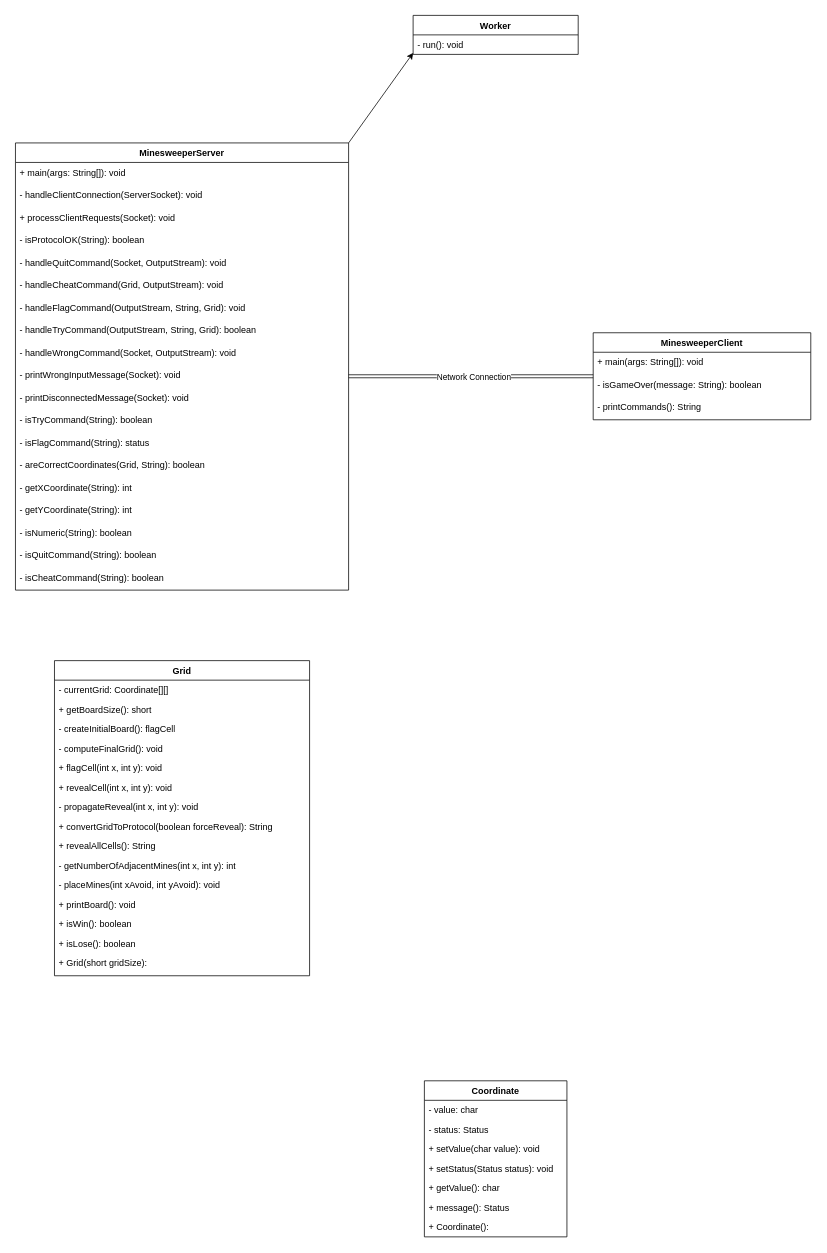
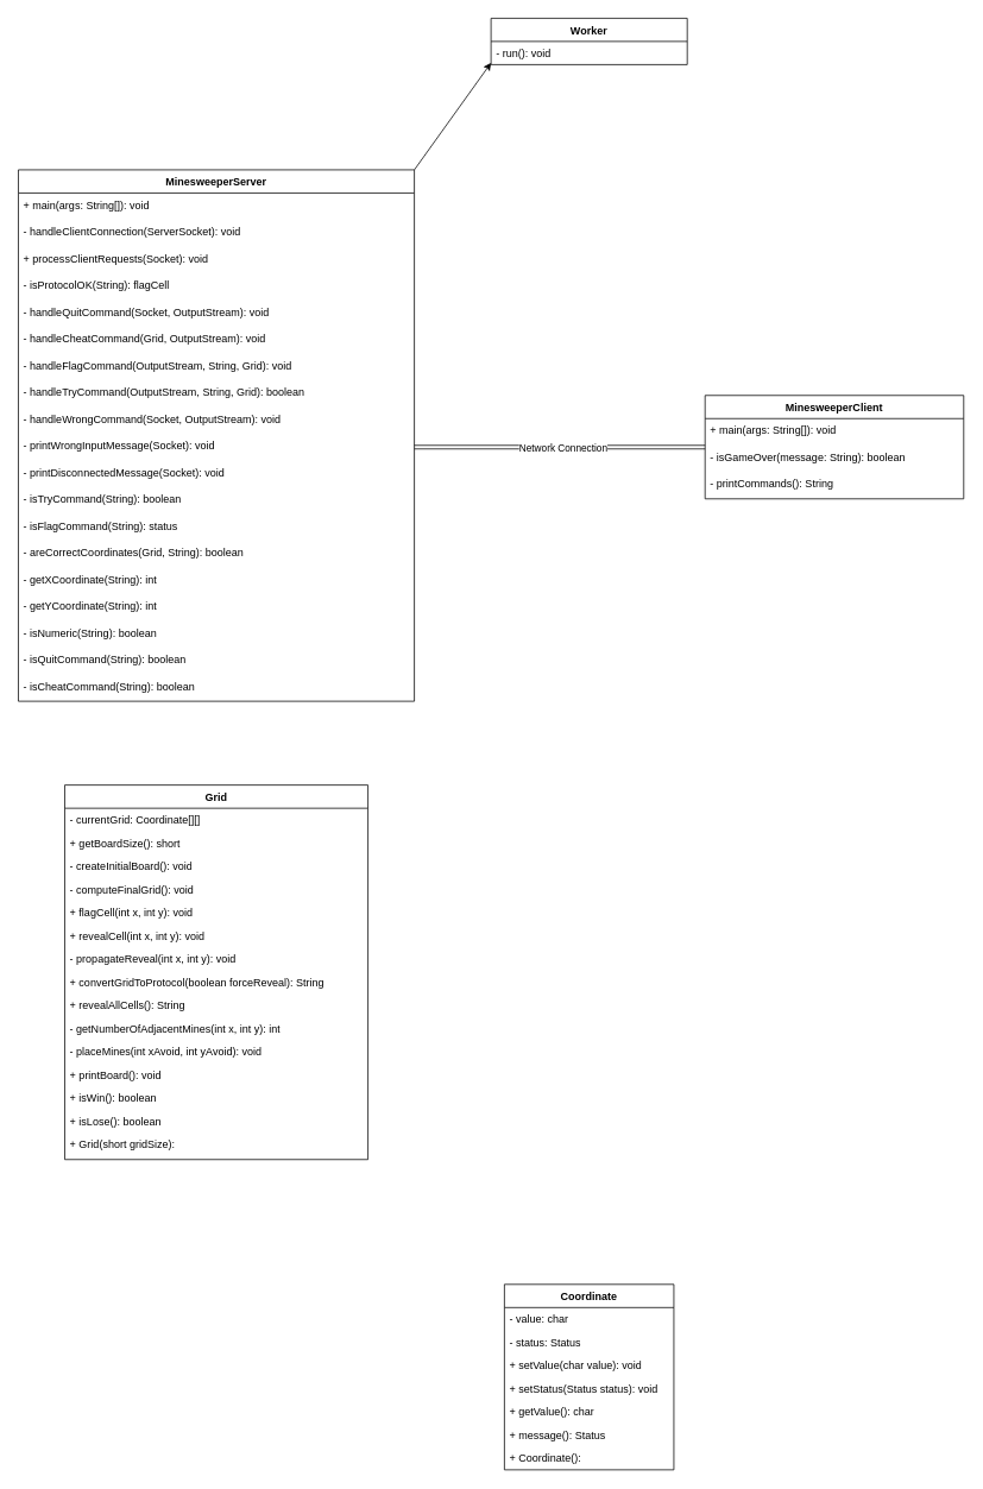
- <mxCell id="37" value="- isProtocolOK(String): boolean" style="text;strokeColor=none;fillColor=none;align=left;verticalAlign=top;spacingLeft=4;whiteSpace=wrap;html=1;" vertex="1" parent="33"><mxGeometry y="116" width="444" height="30" as="geometry" /></mxCell>
+ <mxCell id="37" value="- isProtocolOK(String): flagCell" style="text;strokeColor=none;fillColor=none;align=left;verticalAlign=top;spacingLeft=4;whiteSpace=wrap;html=1;" vertex="1" parent="33"><mxGeometry y="116" width="444" height="30" as="geometry" /></mxCell>
- <mxCell id="5" value="- createInitialBoard(): flagCell" style="text;strokeColor=none;fillColor=none;align=left;verticalAlign=top;spacingLeft=4;spacingRight=4;overflow=hidden;rotatable=0;points=[[0,0.5],[1,0.5]];portConstraint=eastwest;whiteSpace=wrap;html=1;" parent="2" vertex="1"><mxGeometry y="78" width="340" height="26" as="geometry" /></mxCell>
+ <mxCell id="5" value="- createInitialBoard(): void" style="text;strokeColor=none;fillColor=none;align=left;verticalAlign=top;spacingLeft=4;spacingRight=4;overflow=hidden;rotatable=0;points=[[0,0.5],[1,0.5]];portConstraint=eastwest;whiteSpace=wrap;html=1;" parent="2" vertex="1"><mxGeometry y="78" width="340" height="26" as="geometry" /></mxCell>
